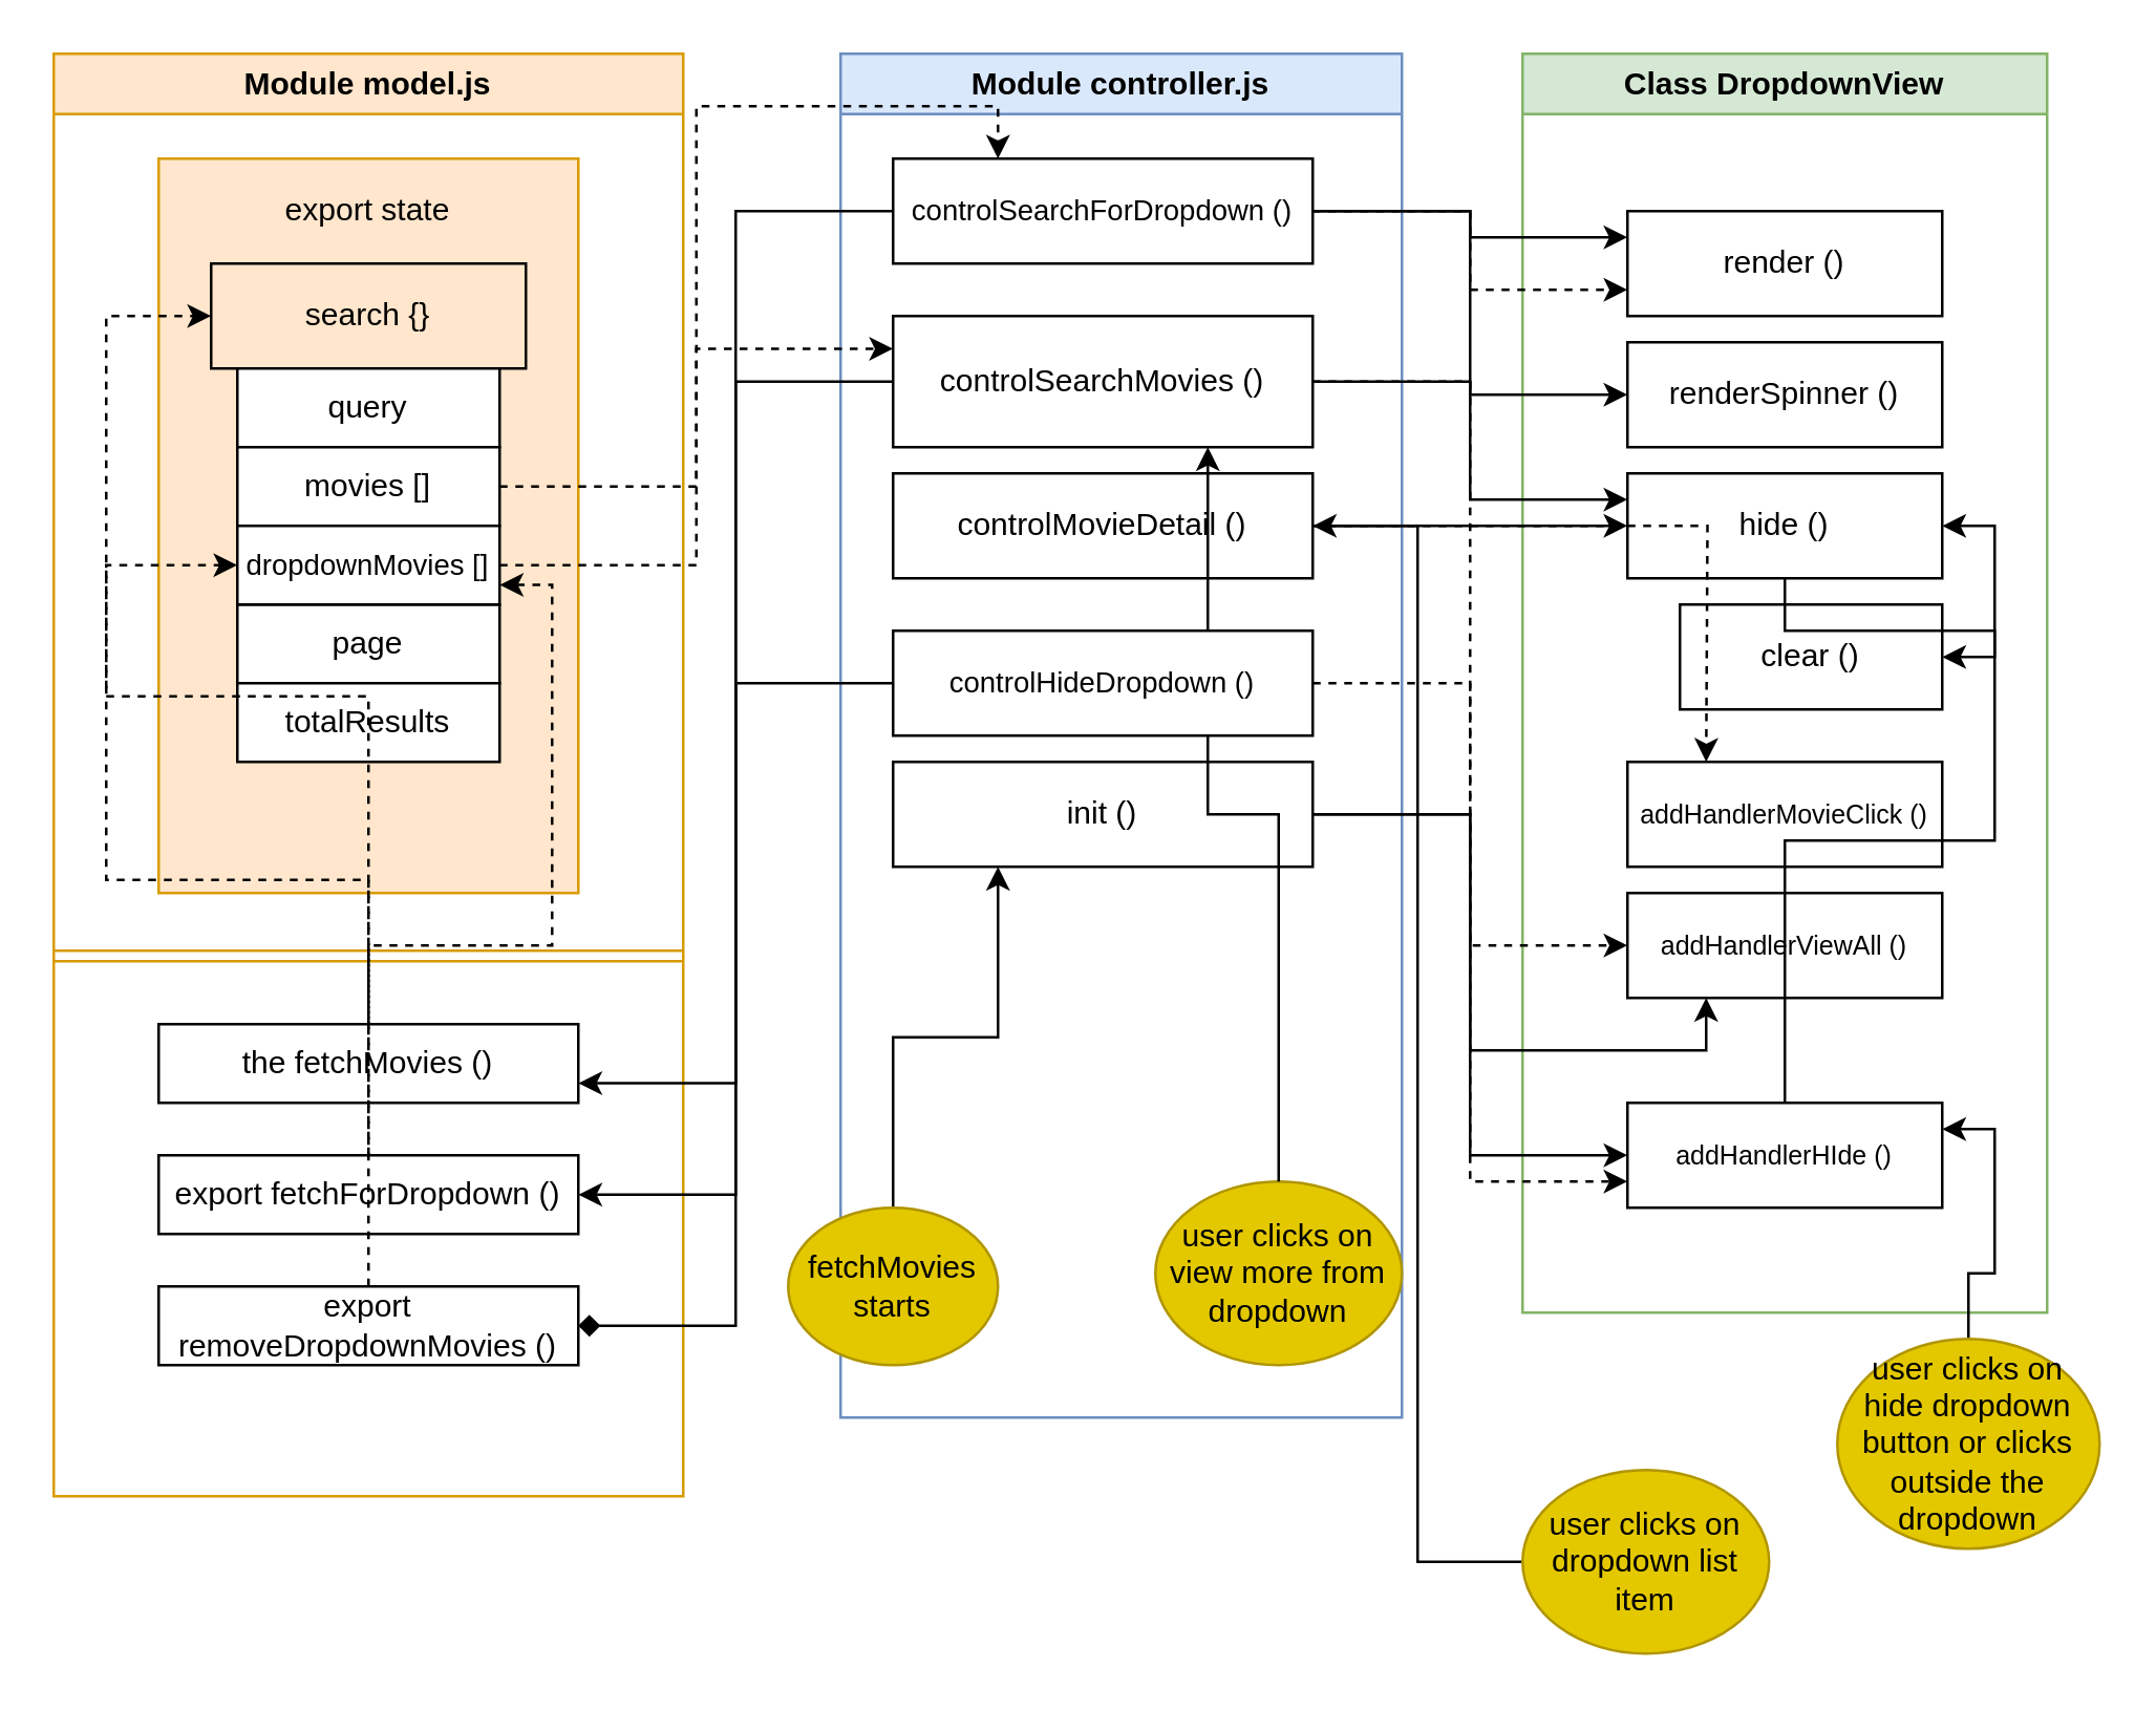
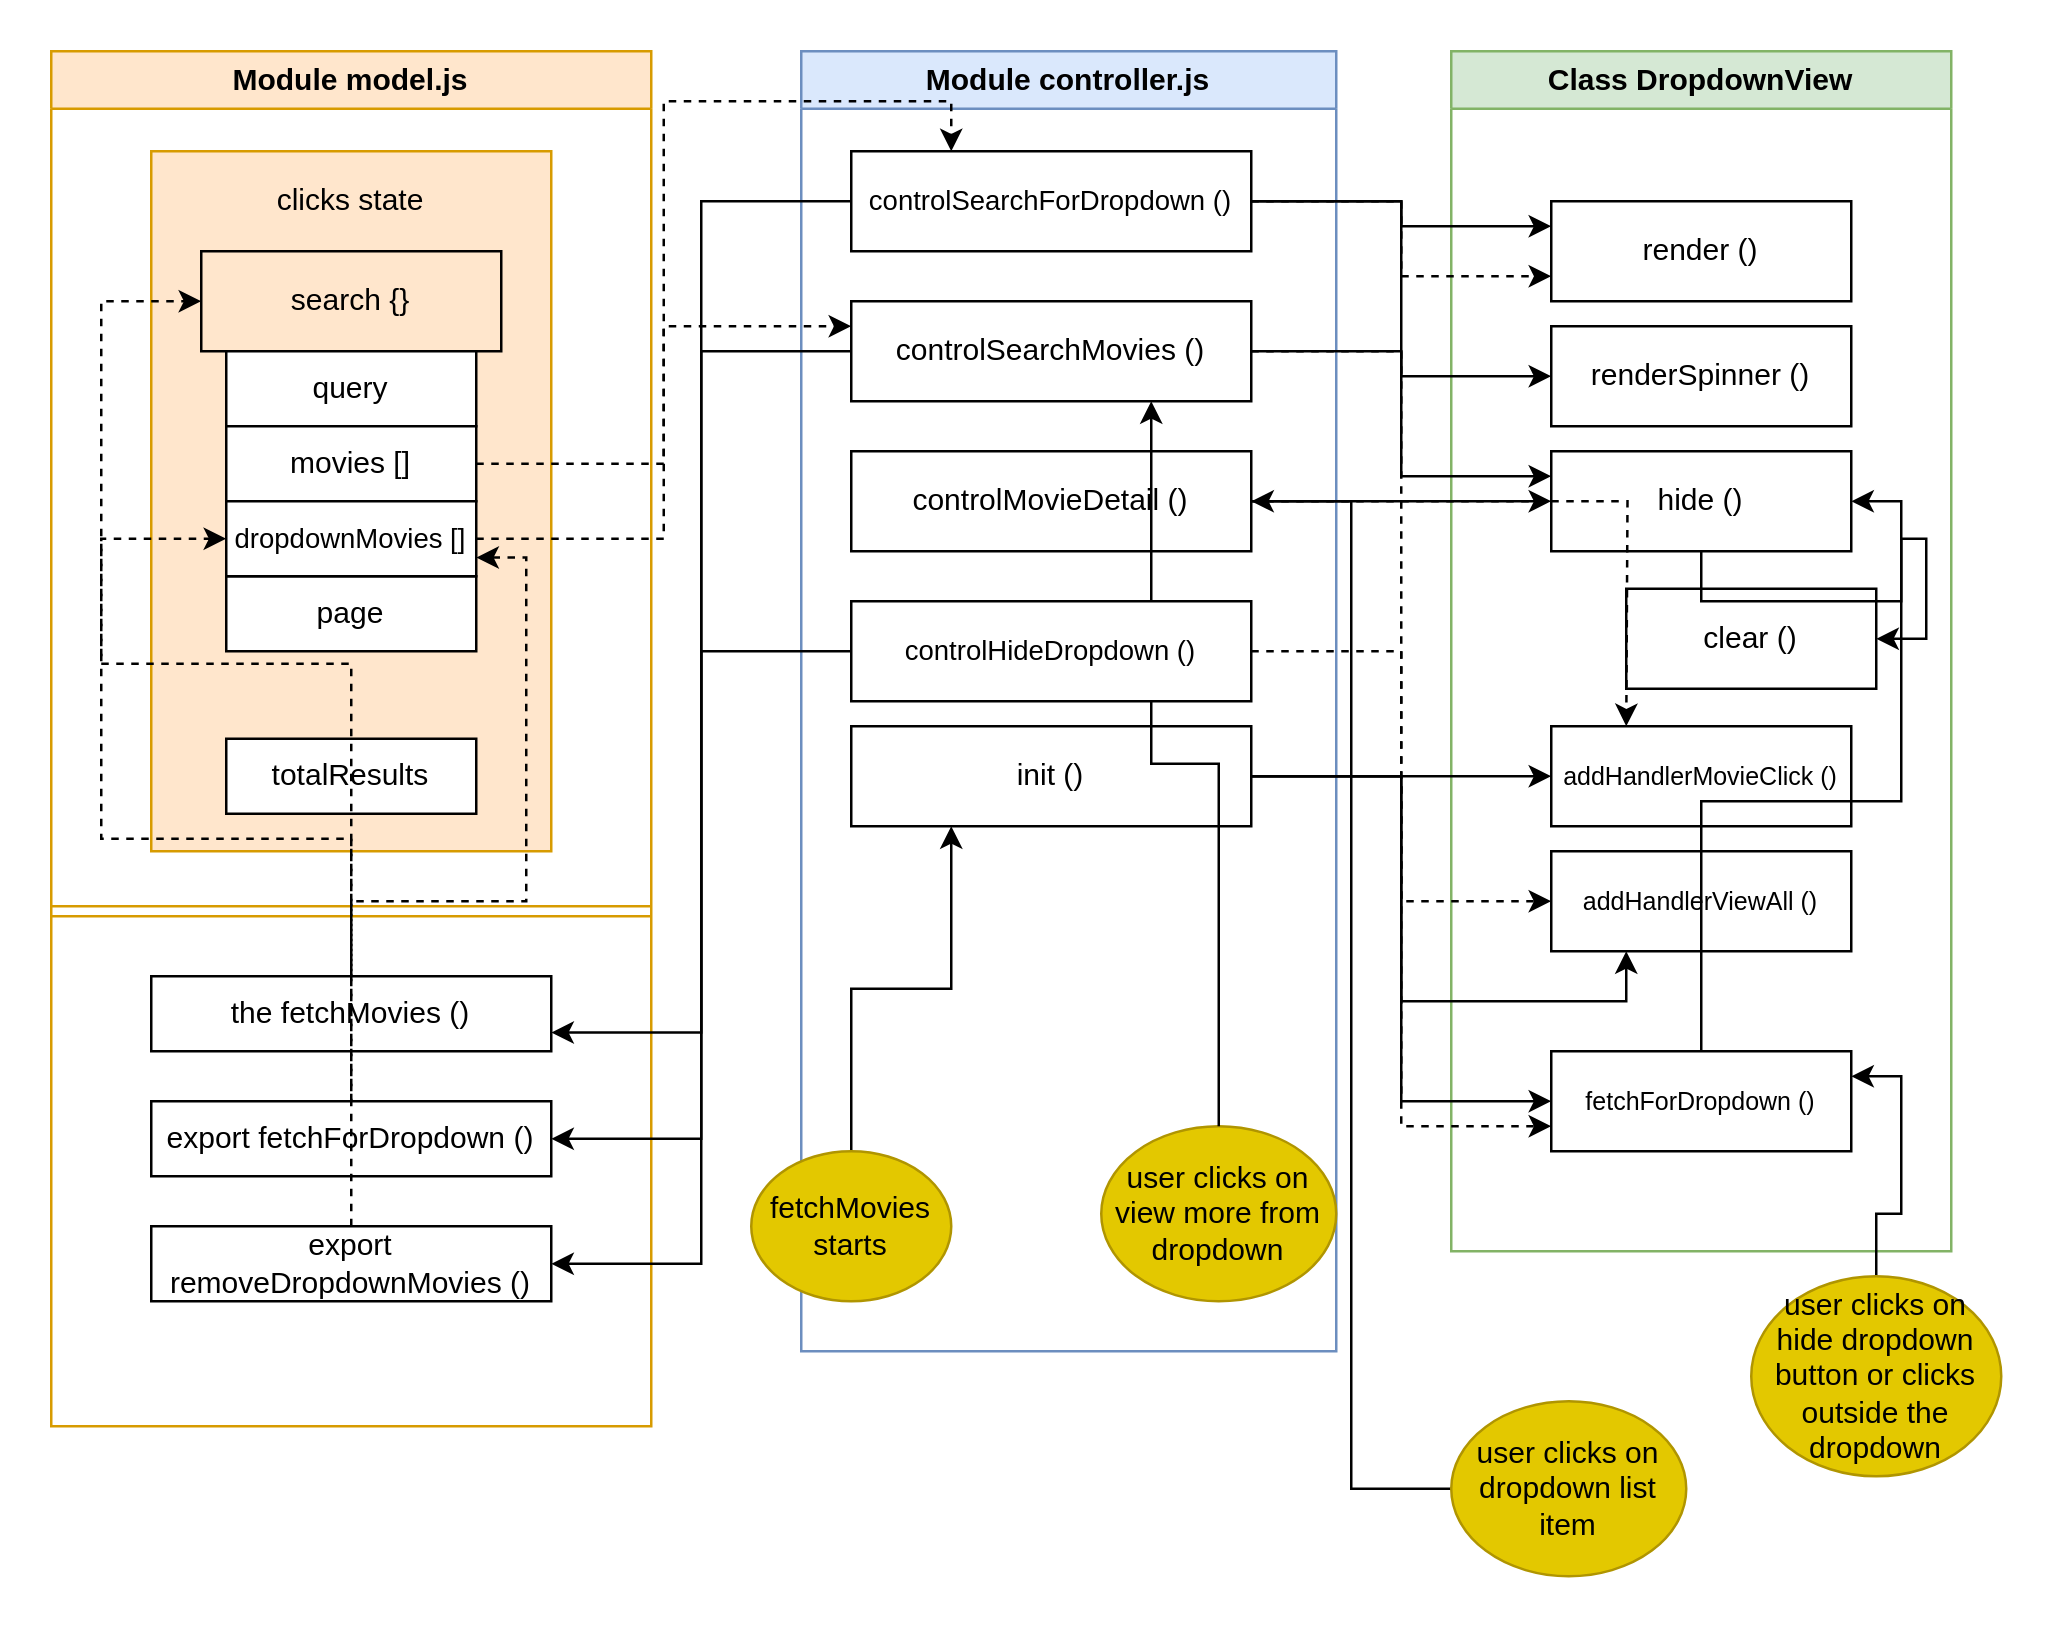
- <mxCell id="4" value="export state" style="rounded=0;whiteSpace=wrap;html=1;strokeColor=none;fillColor=none;" parent="2" vertex="1"><mxGeometry x="40" y="40" width="160" height="40" as="geometry" /></mxCell>
+ <mxCell id="4" value="clicks state" style="rounded=0;whiteSpace=wrap;html=1;strokeColor=none;fillColor=none;" parent="2" vertex="1"><mxGeometry x="40" y="40" width="160" height="40" as="geometry" /></mxCell>
- <mxCell id="19" value="controlSearchMovies ()" style="rounded=0;whiteSpace=wrap;html=1;" parent="18" vertex="1"><mxGeometry x="20" y="100" width="160" height="50" as="geometry" /></mxCell>
+ <mxCell id="19" value="controlSearchMovies ()" style="rounded=0;whiteSpace=wrap;html=1;" parent="18" vertex="1"><mxGeometry x="20" y="100" width="160" height="40" as="geometry" /></mxCell>
- <mxCell id="37" value="clear ()" style="rounded=0;whiteSpace=wrap;html=1;" parent="31" vertex="1"><mxGeometry x="60" y="210" width="100" height="40" as="geometry" /></mxCell>
+ <mxCell id="37" value="clear ()" style="rounded=0;whiteSpace=wrap;html=1;" parent="31" vertex="1"><mxGeometry x="70" y="215" width="100" height="40" as="geometry" /></mxCell>
- <mxCell id="8" value="totalResults" style="rounded=0;whiteSpace=wrap;html=1;" parent="2" vertex="1"><mxGeometry x="70" y="240" width="100" height="30" as="geometry" /></mxCell>
+ <mxCell id="8" value="totalResults" style="rounded=0;whiteSpace=wrap;html=1;" parent="2" vertex="1"><mxGeometry x="70" y="275" width="100" height="30" as="geometry" /></mxCell>
+ <mxCell id="48" style="edgeStyle=orthogonalEdgeStyle;rounded=0;orthogonalLoop=1;jettySize=auto;html=1;entryX=0;entryY=0.5;entryDx=0;entryDy=0;" parent="1" source="20" target="34" edge="1"><mxGeometry relative="1" as="geometry" /></mxCell>
- <mxCell id="40" value="&lt;font style=&quot;font-size: 10px;&quot;&gt;addHandlerHIde ()&lt;/font&gt;" style="rounded=0;whiteSpace=wrap;html=1;" parent="31" vertex="1"><mxGeometry x="40" y="400" width="120" height="40" as="geometry" /></mxCell>
+ <mxCell id="40" value="&lt;font style=&quot;font-size: 10px;&quot;&gt;fetchForDropdown ()&lt;/font&gt;" style="rounded=0;whiteSpace=wrap;html=1;" parent="31" vertex="1"><mxGeometry x="40" y="400" width="120" height="40" as="geometry" /></mxCell>
- <mxCell id="55" style="edgeStyle=orthogonalEdgeStyle;rounded=0;orthogonalLoop=1;jettySize=auto;html=1;entryX=1;entryY=0.5;entryDx=0;entryDy=0;endArrow=diamond;" parent="1" source="25" target="17" edge="1"><mxGeometry relative="1" as="geometry" /></mxCell>
+ <mxCell id="55" style="edgeStyle=orthogonalEdgeStyle;rounded=0;orthogonalLoop=1;jettySize=auto;html=1;entryX=1;entryY=0.5;entryDx=0;entryDy=0;" parent="1" source="25" target="17" edge="1"><mxGeometry relative="1" as="geometry" /></mxCell>
